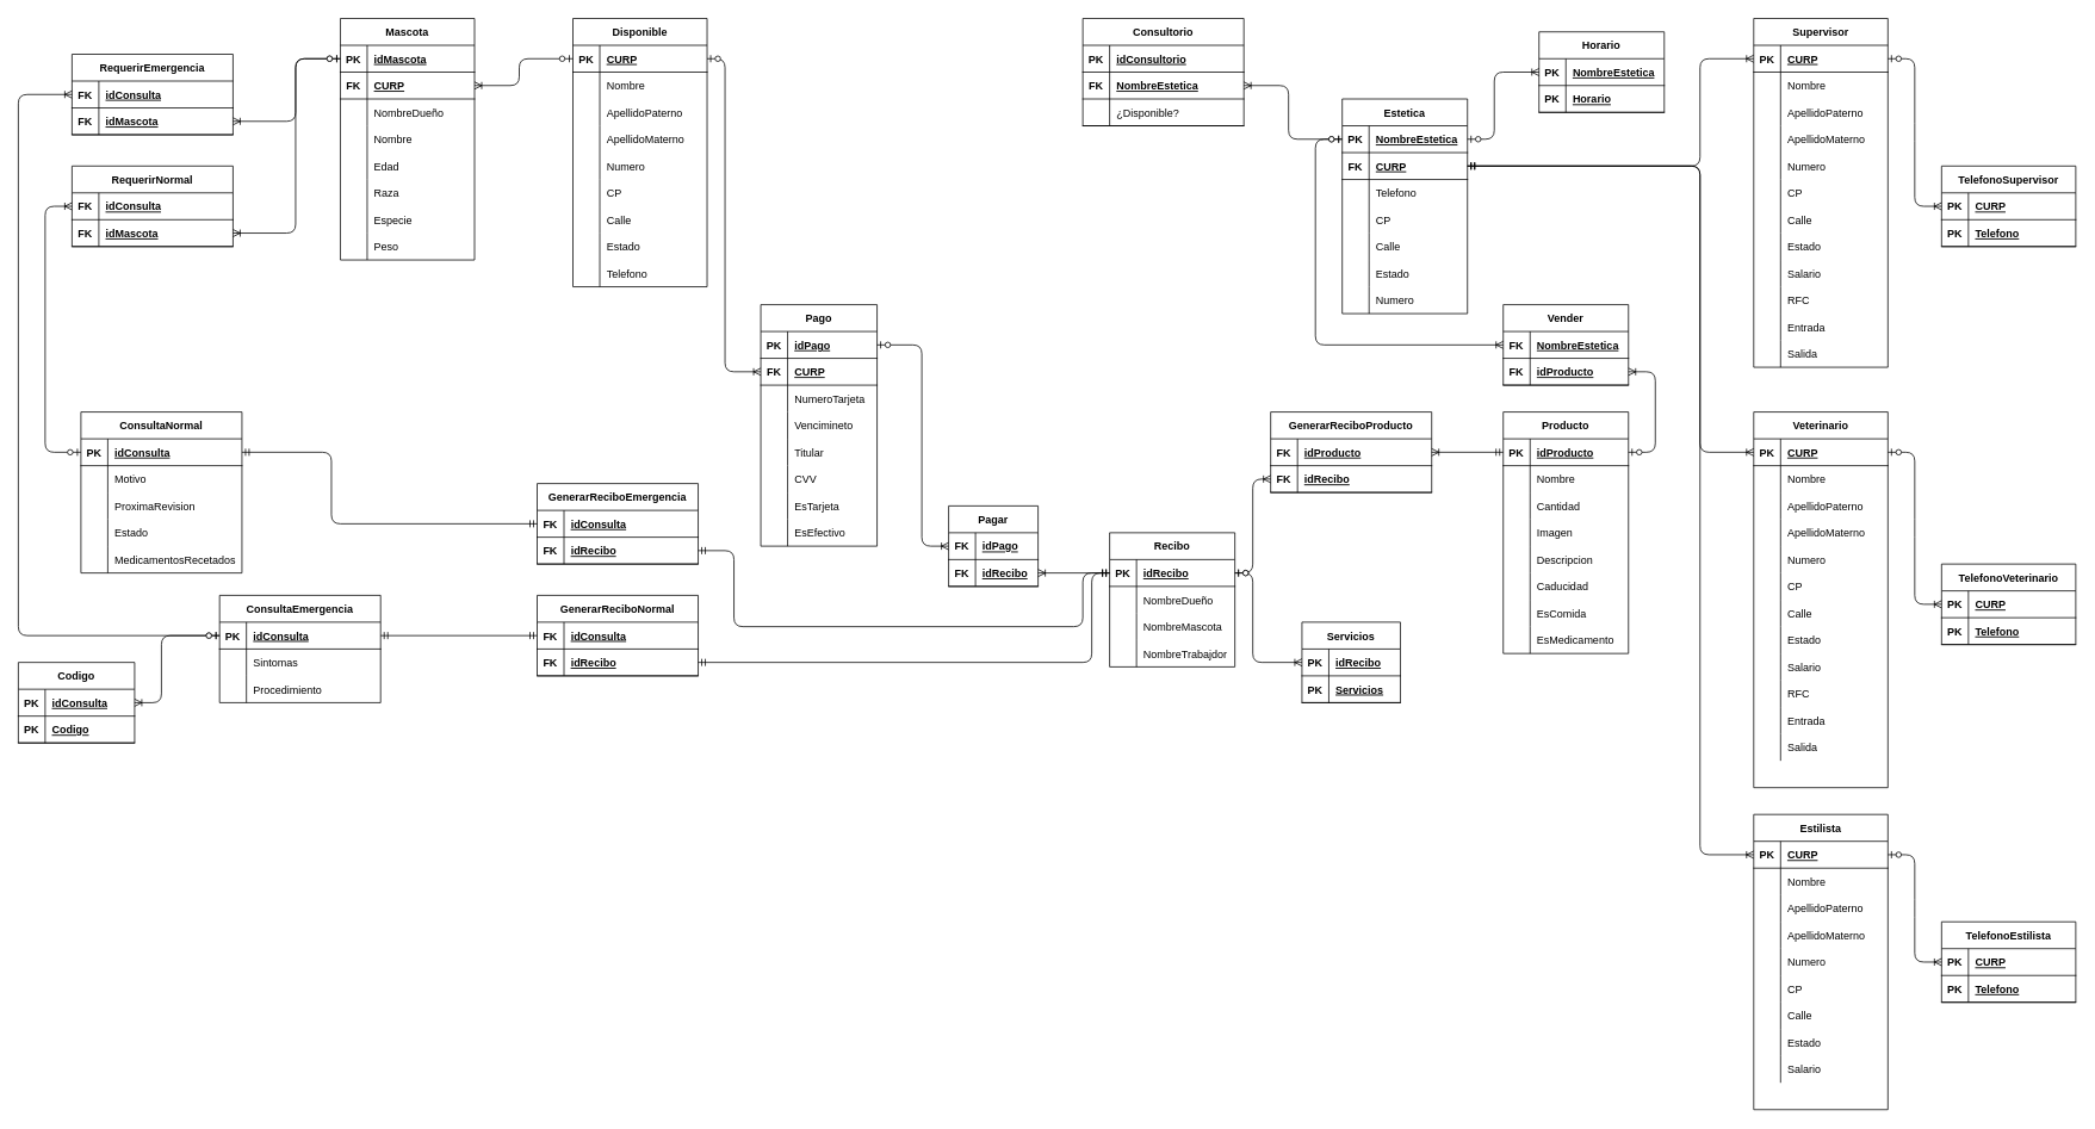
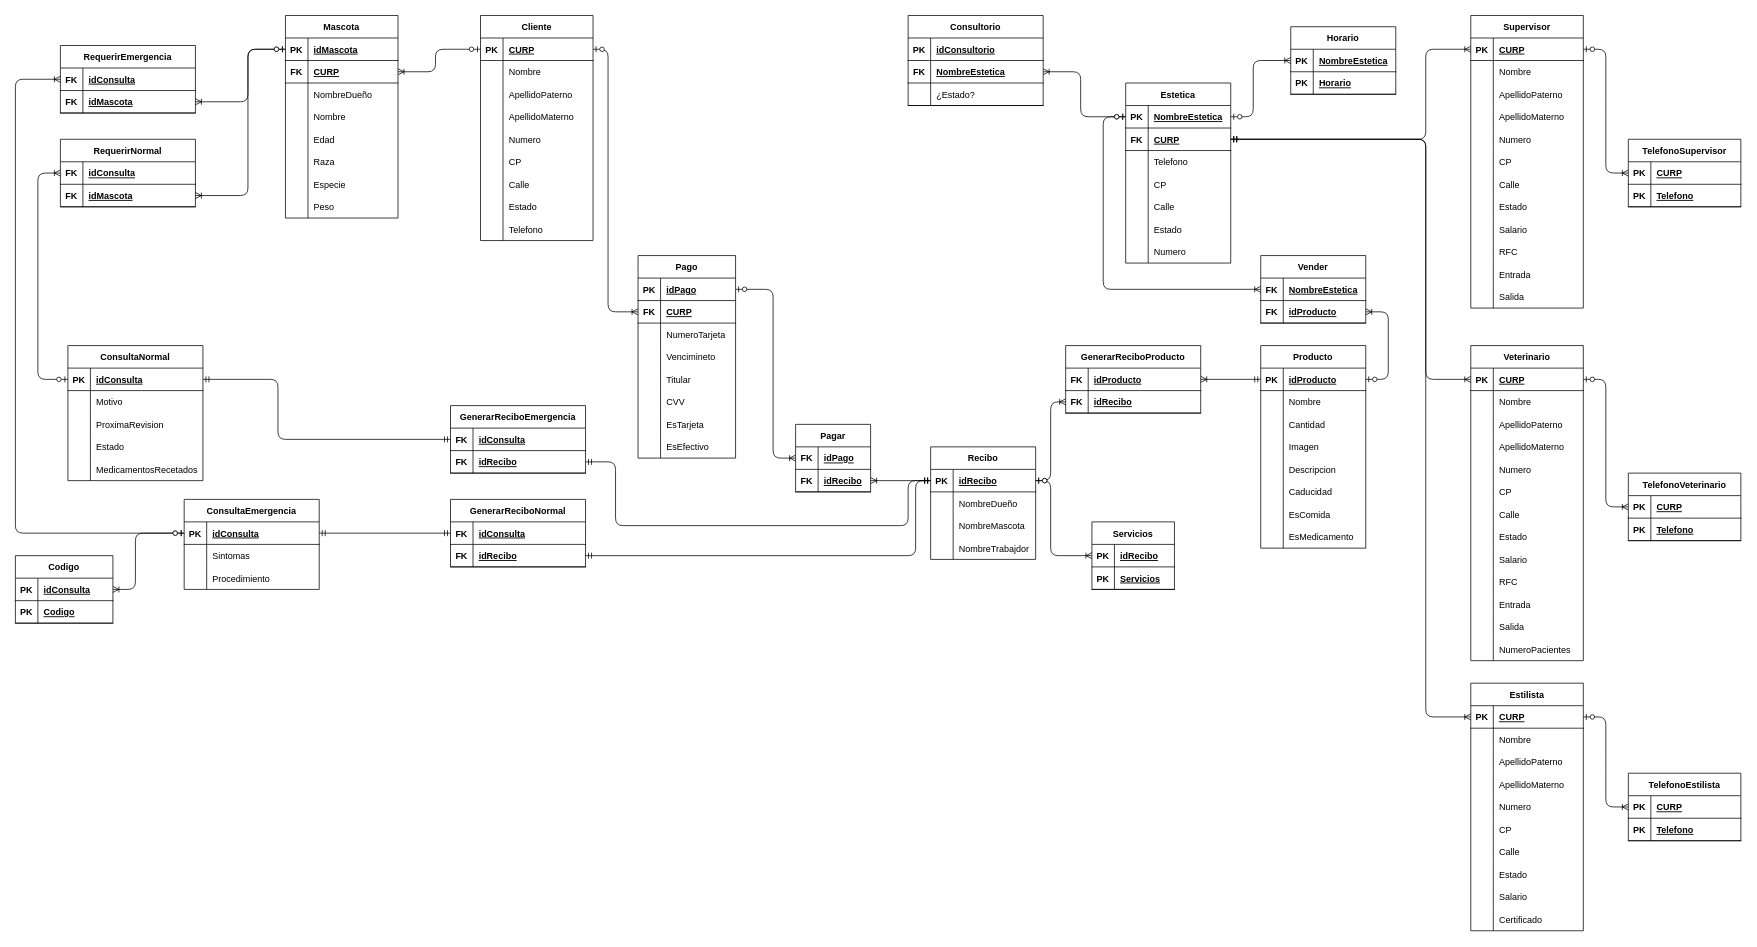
- <mxCell id="2" value="Disponible" style="shape=table;startSize=30;container=1;collapsible=1;childLayout=tableLayout;fixedRows=1;rowLines=0;fontStyle=1;align=center;resizeLast=1;" parent="1" vertex="1"><mxGeometry x="640" y="20" width="150" height="300" as="geometry"><mxRectangle x="120" y="120" width="70" height="30" as="alternateBounds" /></mxGeometry></mxCell>
+ <mxCell id="2" value="Cliente" style="shape=table;startSize=30;container=1;collapsible=1;childLayout=tableLayout;fixedRows=1;rowLines=0;fontStyle=1;align=center;resizeLast=1;" parent="1" vertex="1"><mxGeometry x="640" y="20" width="150" height="300" as="geometry"><mxRectangle x="120" y="120" width="70" height="30" as="alternateBounds" /></mxGeometry></mxCell>
- <mxCell id="399" value="¿Disponible?" style="shape=partialRectangle;connectable=0;fillColor=none;top=0;left=0;bottom=0;right=0;align=left;spacingLeft=6;fontStyle=0;overflow=hidden;" parent="397" vertex="1"><mxGeometry x="30" width="150" height="30" as="geometry"><mxRectangle width="150" height="30" as="alternateBounds" /></mxGeometry></mxCell>
+ <mxCell id="399" value="¿Estado?" style="shape=partialRectangle;connectable=0;fillColor=none;top=0;left=0;bottom=0;right=0;align=left;spacingLeft=6;fontStyle=0;overflow=hidden;" parent="397" vertex="1"><mxGeometry x="30" width="150" height="30" as="geometry"><mxRectangle width="150" height="30" as="alternateBounds" /></mxGeometry></mxCell>
+ <mxCell id="114" value="NumeroPacientes" style="shape=partialRectangle;overflow=hidden;connectable=0;fillColor=none;top=0;left=0;bottom=0;right=0;align=left;spacingLeft=6;" parent="112" vertex="1"><mxGeometry x="30" width="120" height="30" as="geometry"><mxRectangle width="120" height="30" as="alternateBounds" /></mxGeometry></mxCell>
+ <mxCell id="380" value="Certificado" style="shape=partialRectangle;overflow=hidden;connectable=0;fillColor=none;top=0;left=0;bottom=0;right=0;align=left;spacingLeft=6;" parent="378" vertex="1"><mxGeometry x="30" width="120" height="30" as="geometry"><mxRectangle width="120" height="30" as="alternateBounds" /></mxGeometry></mxCell>
